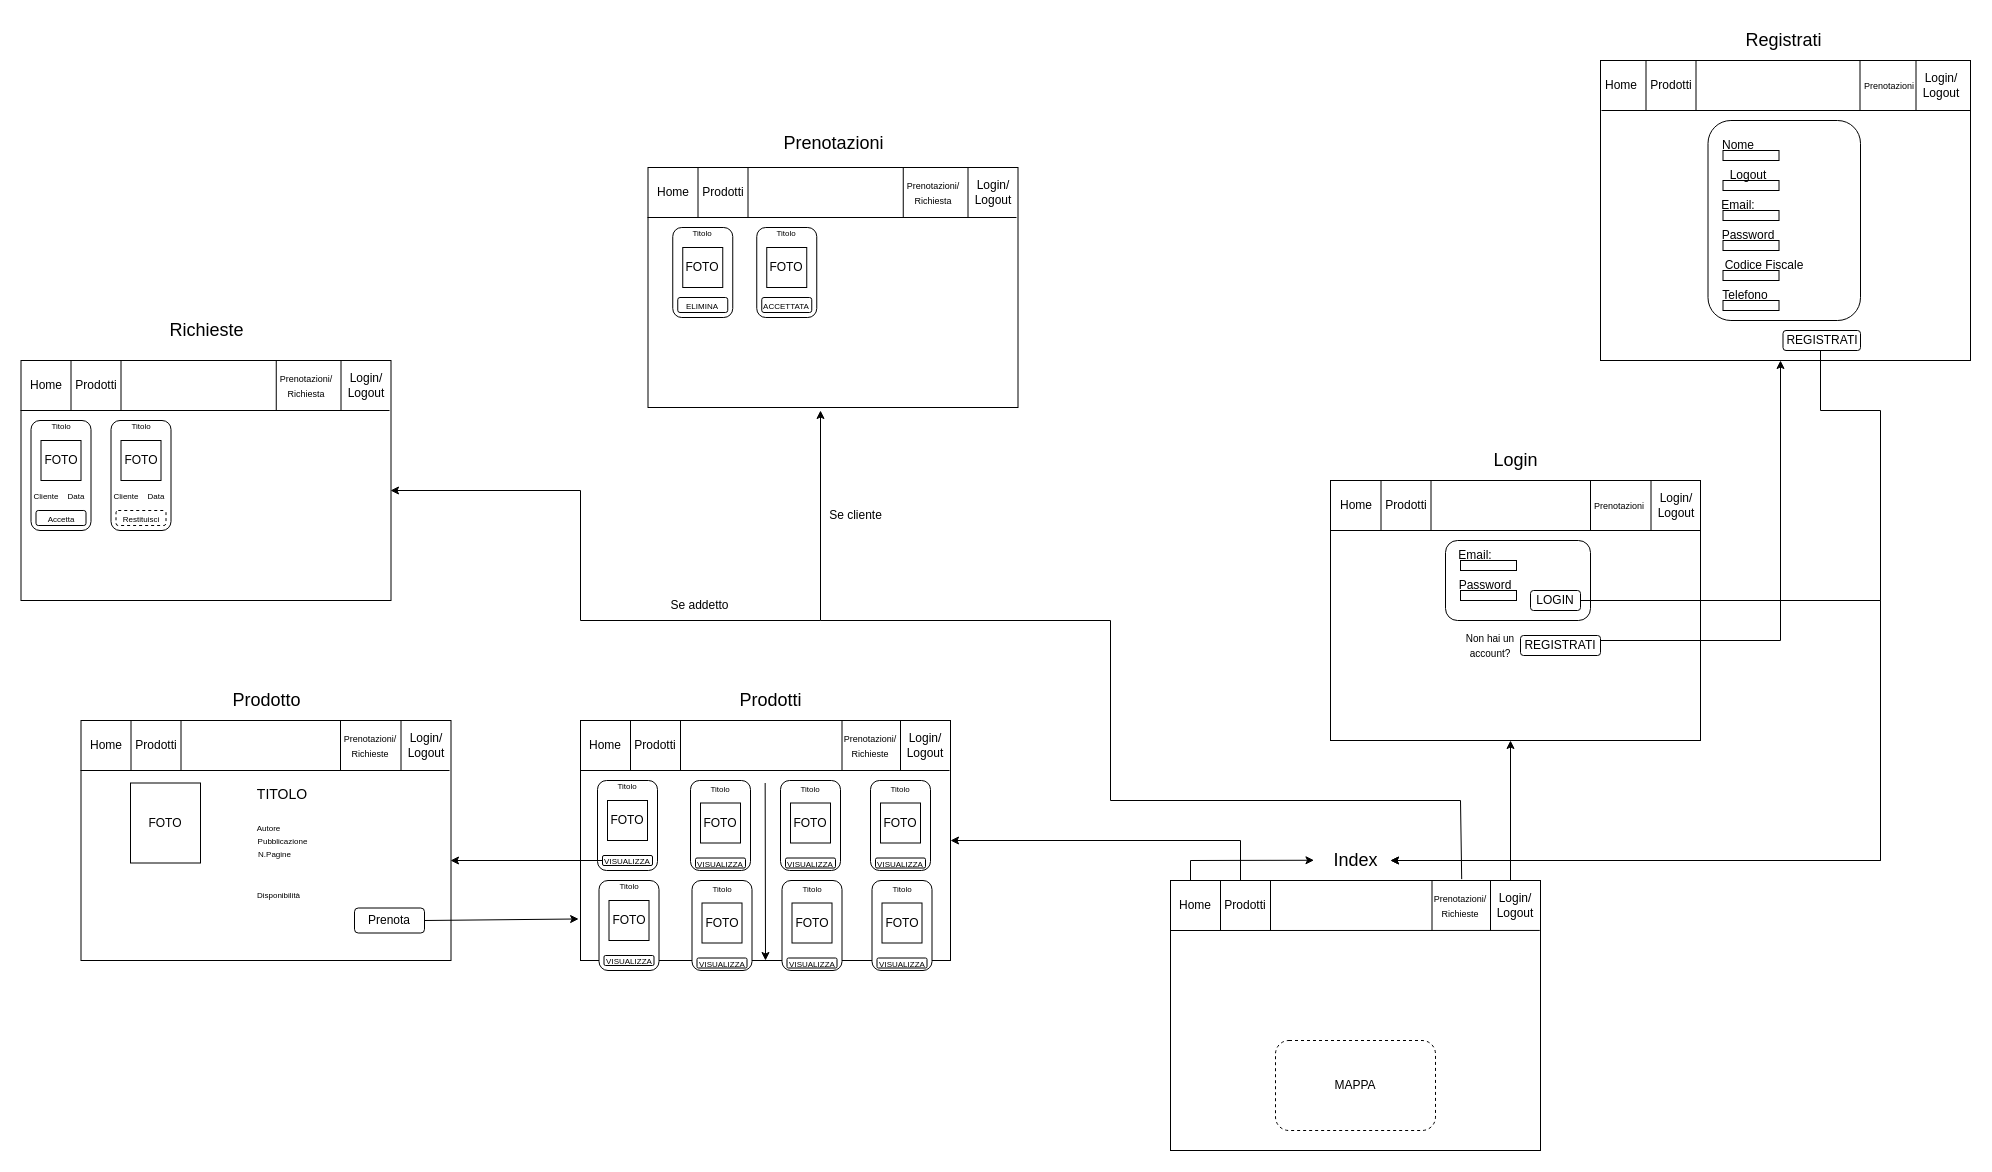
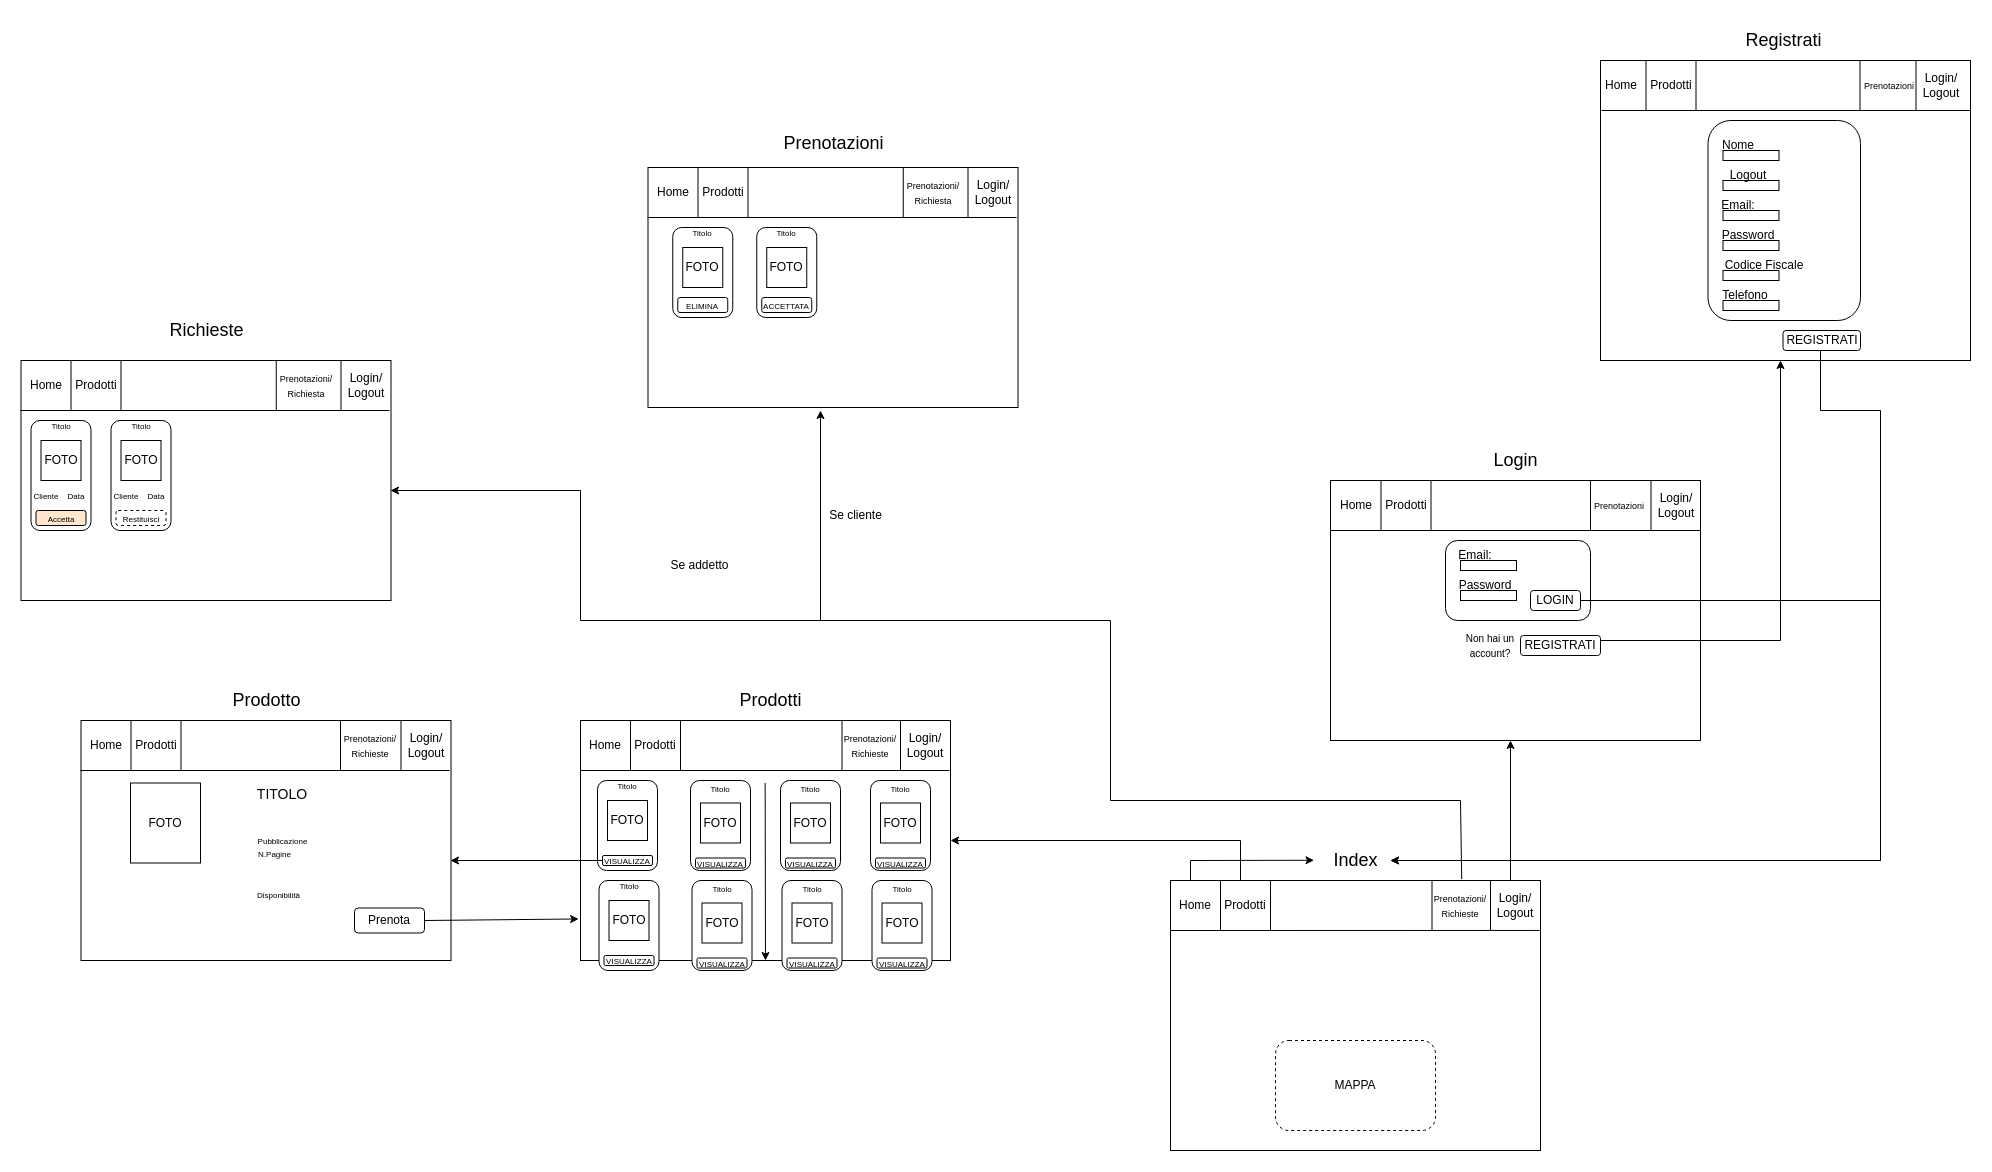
- <mxCell id="163" value="&lt;span style=&quot;font-size: 8px;&quot;&gt;Accetta&lt;/span&gt;" style="rounded=1;whiteSpace=wrap;html=1;" vertex="1" parent="1"><mxGeometry x="35.5" y="510" width="50" height="15" as="geometry" /></mxCell>
+ <mxCell id="163" value="&lt;span style=&quot;font-size: 8px;&quot;&gt;Accetta&lt;/span&gt;" style="rounded=1;whiteSpace=wrap;html=1;fillColor=#ffe6cc;" vertex="1" parent="1"><mxGeometry x="35.5" y="510" width="50" height="15" as="geometry" /></mxCell>
- <mxCell id="148" value="Se addetto" style="text;html=1;align=center;verticalAlign=middle;resizable=0;points=[];autosize=1;strokeColor=none;fillColor=none;" vertex="1" parent="1"><mxGeometry x="658.5" y="590" width="80" height="30" as="geometry" /></mxCell>
+ <mxCell id="148" value="Se addetto" style="text;html=1;align=center;verticalAlign=middle;resizable=0;points=[];autosize=1;strokeColor=none;fillColor=none;" vertex="1" parent="1"><mxGeometry x="658.5" y="550" width="80" height="30" as="geometry" /></mxCell>
- <mxCell id="111" value="&lt;font style=&quot;font-size: 8px;&quot;&gt;Autore&lt;/font&gt;" style="text;html=1;align=center;verticalAlign=middle;whiteSpace=wrap;rounded=0;" vertex="1" parent="1"><mxGeometry x="257" y="820" width="23" height="13" as="geometry" /></mxCell>
